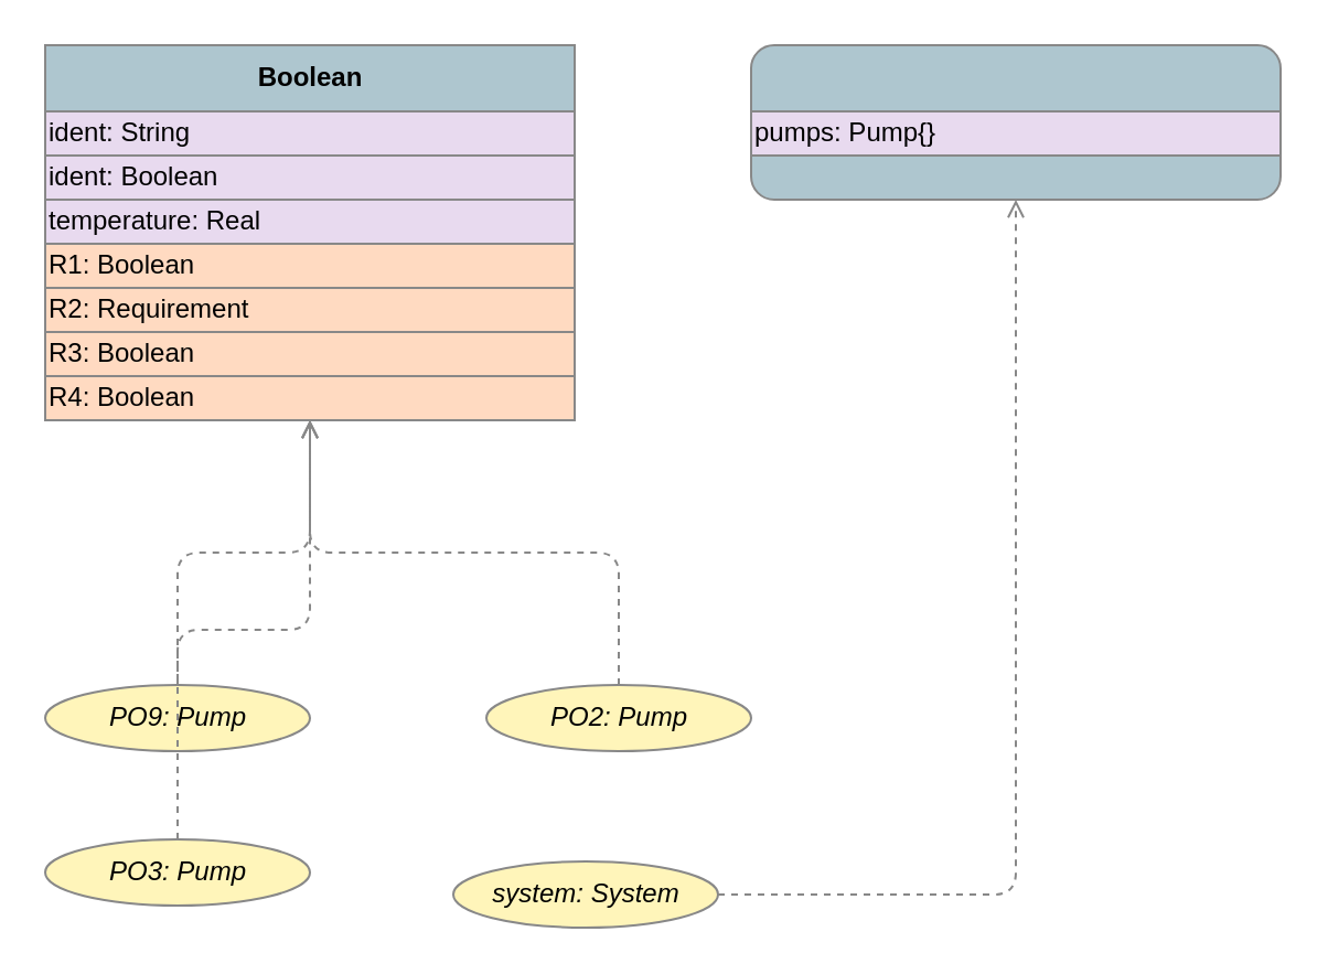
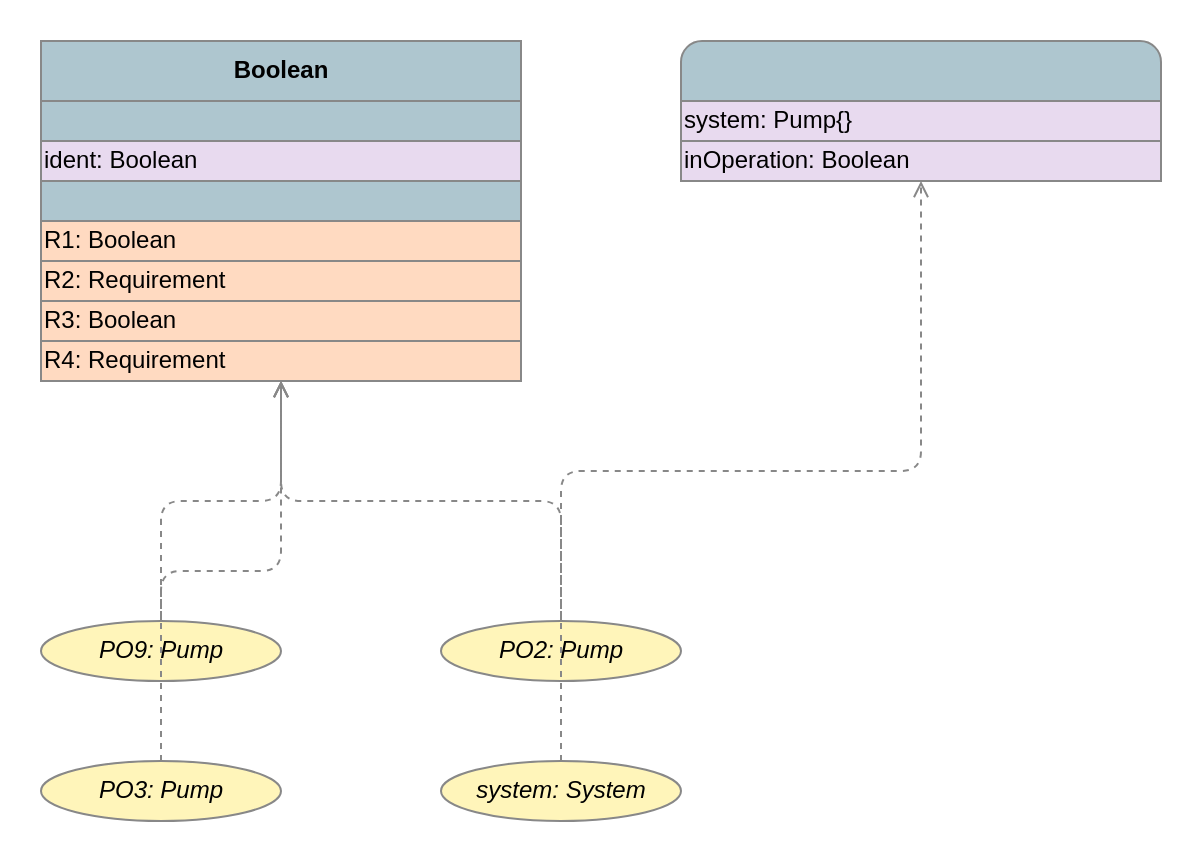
- <mxCell id="4" value="ident: String" style="text;html=1;verticalAlign=middle;align=left;fillColor=#E8DAEF;strokeColor=#888888;" vertex="1" parent="2"><mxGeometry y="30" width="240" height="20" as="geometry" /></mxCell>
- <mxCell id="12" value="pumps: Pump{}" style="text;html=1;verticalAlign=middle;align=left;fillColor=#E8DAEF;strokeColor=#888888;" vertex="1" parent="11"><mxGeometry y="30" width="240" height="20" as="geometry" /></mxCell>
+ <mxCell id="12" value="system: Pump{}" style="text;html=1;verticalAlign=middle;align=left;fillColor=#E8DAEF;strokeColor=#888888;" vertex="1" parent="11"><mxGeometry y="30" width="240" height="20" as="geometry" /></mxCell>
+ <mxCell id="13" value="inOperation: Boolean" style="text;html=1;verticalAlign=middle;align=left;fillColor=#E8DAEF;strokeColor=#888888;" vertex="1" parent="11"><mxGeometry y="50" width="240" height="20" as="geometry" /></mxCell>
- <mxCell id="6" value="temperature: Real" style="text;html=1;verticalAlign=middle;align=left;fillColor=#E8DAEF;strokeColor=#888888;" vertex="1" parent="2"><mxGeometry y="70" width="240" height="20" as="geometry" /></mxCell>
- <mxCell id="10" value="R4: Boolean" style="text;html=1;verticalAlign=middle;align=left;fillColor=#FFDAC1;strokeColor=#888888;" vertex="1" parent="2"><mxGeometry y="150" width="240" height="20" as="geometry" /></mxCell>
+ <mxCell id="10" value="R4: Requirement" style="text;html=1;verticalAlign=middle;align=left;fillColor=#FFDAC1;strokeColor=#888888;" vertex="1" parent="2"><mxGeometry y="150" width="240" height="20" as="geometry" /></mxCell>
- <mxCell id="17" value="&lt;i&gt;system: System&lt;/i&gt;" style="shape=ellipse;html=1;rounded=1;strokeColor=#888888;fillColor=#FFF5BA;" vertex="1" parent="1"><mxGeometry x="205" y="390" width="120" height="30" as="geometry" /></mxCell>
+ <mxCell id="17" value="&lt;i&gt;system: System&lt;/i&gt;" style="shape=ellipse;html=1;rounded=1;strokeColor=#888888;fillColor=#FFF5BA;" vertex="1" parent="1"><mxGeometry x="220" y="380" width="120" height="30" as="geometry" /></mxCell>
